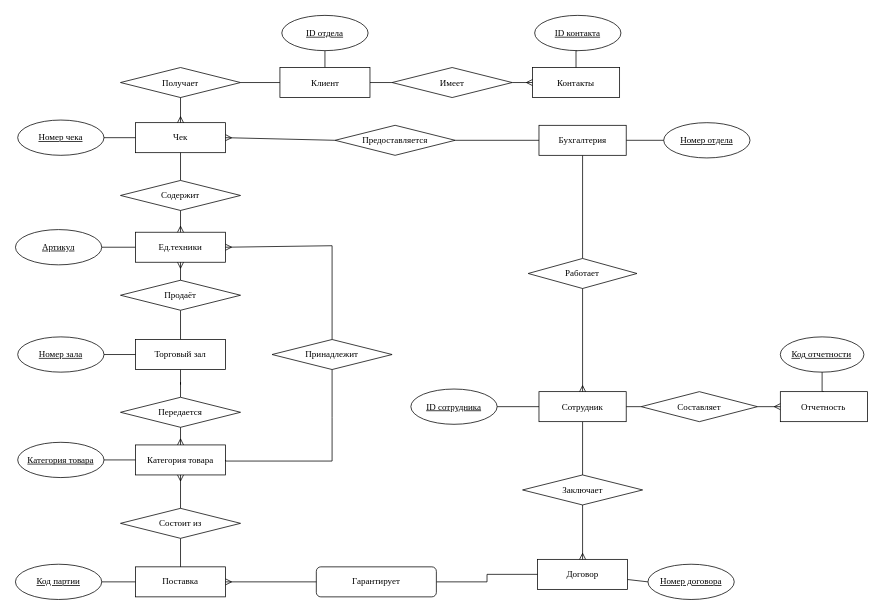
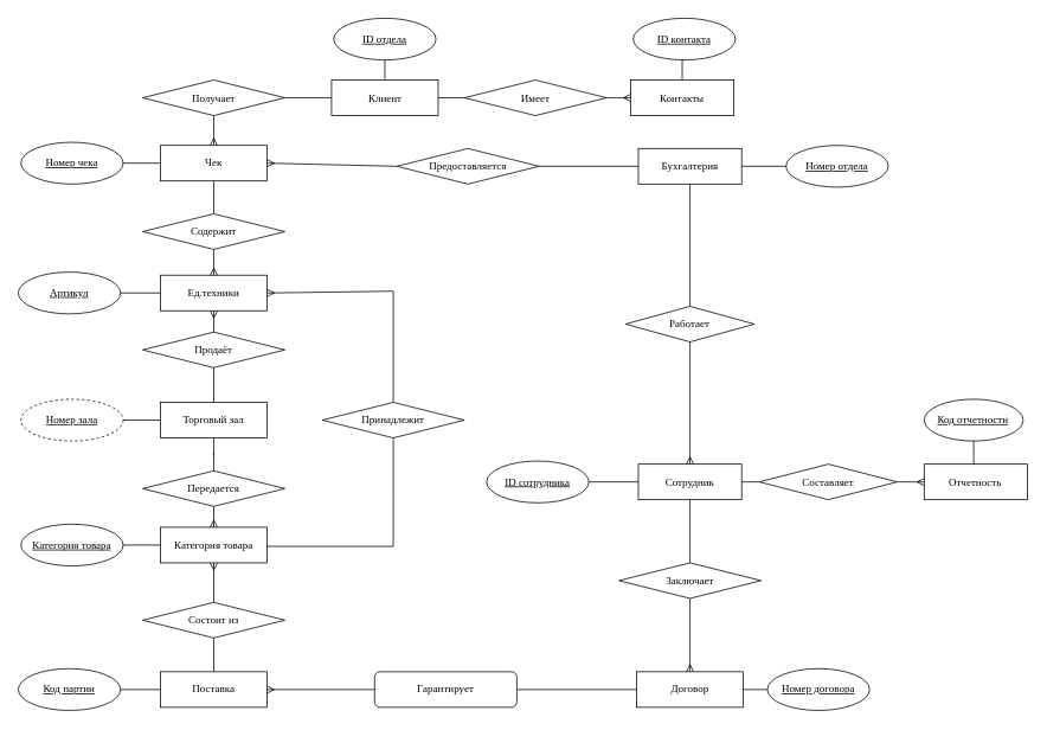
- <mxCell id="30" value="Номер зала" style="ellipse;whiteSpace=wrap;html=1;fontFamily=Times New Roman;fontSize=12;fontStyle=4" parent="1" vertex="1"><mxGeometry x="23" y="448.5" width="115" height="47" as="geometry" /></mxCell>
+ <mxCell id="30" value="Номер зала" style="ellipse;whiteSpace=wrap;html=1;fontFamily=Times New Roman;fontSize=12;fontStyle=4;dashed=1;" parent="1" vertex="1"><mxGeometry x="23" y="448.5" width="115" height="47" as="geometry" /></mxCell>
- <mxCell id="17" value="Договор" style="rounded=0;whiteSpace=wrap;html=1;fontFamily=Times New Roman;fontSize=12;" parent="1" vertex="1"><mxGeometry x="715.88" y="745" width="120" height="40" as="geometry" /></mxCell>
+ <mxCell id="17" value="Договор" style="rounded=0;whiteSpace=wrap;html=1;fontFamily=Times New Roman;fontSize=12;" parent="1" vertex="1"><mxGeometry x="715.88" y="755" width="120" height="40" as="geometry" /></mxCell>
